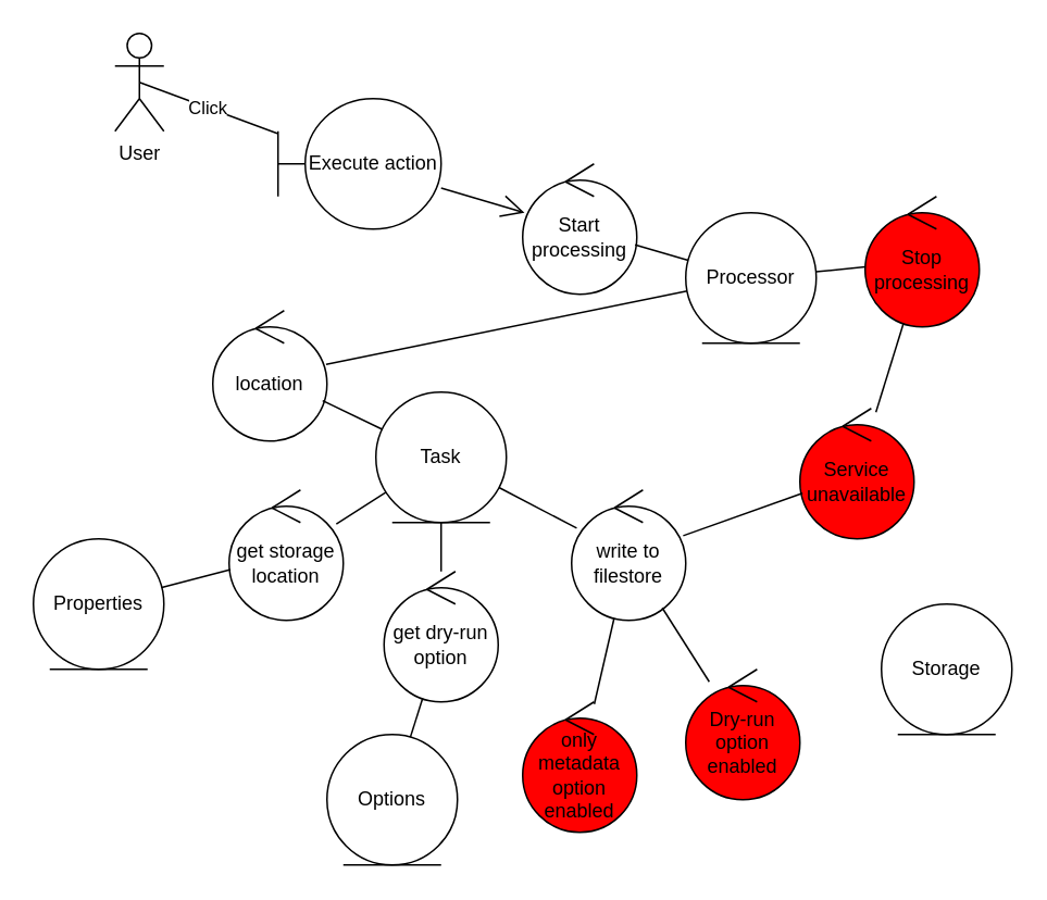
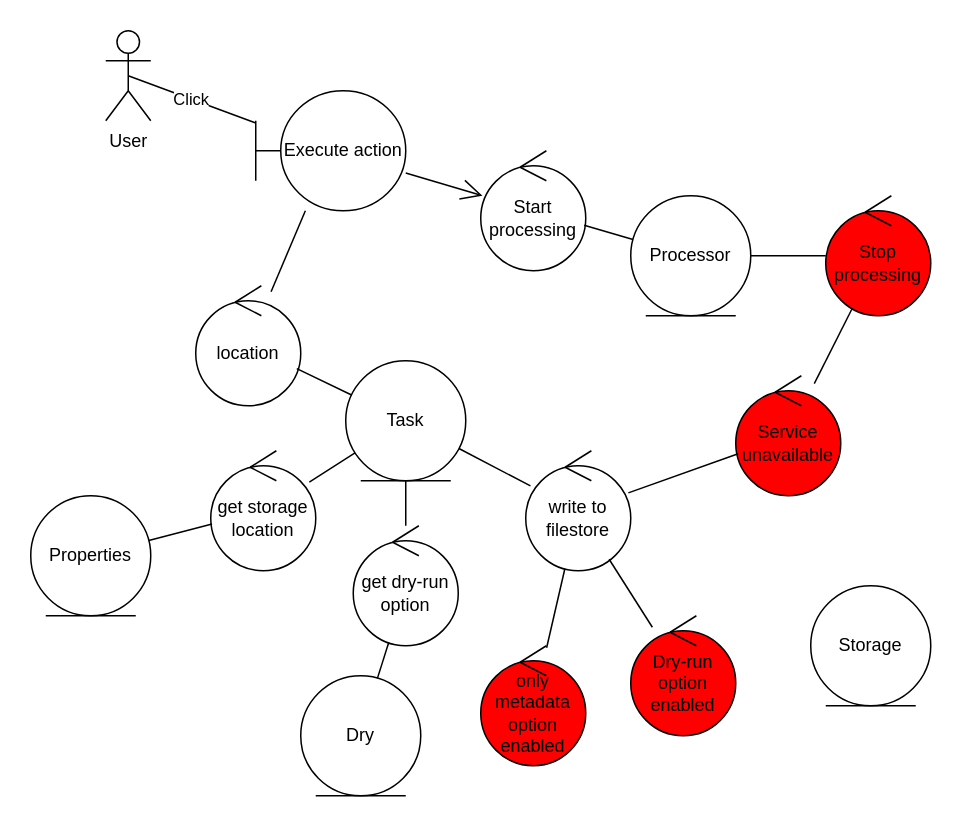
- <mxCell id="22" value="Stop processing" style="ellipse;shape=umlControl;whiteSpace=wrap;html=1;fillColor=#FF0000;" vertex="1" parent="1"><mxGeometry x="530" y="120" width="70" height="80" as="geometry" /></mxCell>
+ <mxCell id="22" value="Stop processing" style="ellipse;shape=umlControl;whiteSpace=wrap;html=1;fillColor=#FF0000;" vertex="1" parent="1"><mxGeometry x="550" y="130" width="70" height="80" as="geometry" /></mxCell>
- <mxCell id="11" value="" style="endArrow=none;html=1;" edge="1" parent="1" source="10" target="5"><mxGeometry width="50" height="50" relative="1" as="geometry"><mxPoint x="388.609" y="290.672" as="sourcePoint" /><mxPoint x="381.549" y="249.294" as="targetPoint" /></mxGeometry></mxCell>
+ <mxCell id="11" value="" style="endArrow=none;html=1;" edge="1" parent="1" source="10" target="3"><mxGeometry width="50" height="50" relative="1" as="geometry"><mxPoint x="388.609" y="290.672" as="sourcePoint" /><mxPoint x="381.549" y="249.294" as="targetPoint" /></mxGeometry></mxCell>
- <mxCell id="15" value="&lt;div&gt;Storage&lt;/div&gt;" style="ellipse;shape=umlEntity;whiteSpace=wrap;html=1;labelBackgroundColor=none;fillColor=#FFFFFF;" vertex="1" parent="1"><mxGeometry x="540" y="370" width="80" height="80" as="geometry" /></mxCell>
+ <mxCell id="15" value="&lt;div&gt;Storage&lt;/div&gt;" style="ellipse;shape=umlEntity;whiteSpace=wrap;html=1;labelBackgroundColor=none;fillColor=#FFFFFF;" vertex="1" parent="1"><mxGeometry x="540" y="390" width="80" height="80" as="geometry" /></mxCell>
- <mxCell id="27" value="Options" style="ellipse;shape=umlEntity;whiteSpace=wrap;html=1;labelBackgroundColor=none;fillColor=#FFFFFF;" vertex="1" parent="1"><mxGeometry x="200" y="450" width="80" height="80" as="geometry" /></mxCell>
+ <mxCell id="27" value="Dry" style="ellipse;shape=umlEntity;whiteSpace=wrap;html=1;labelBackgroundColor=none;fillColor=#FFFFFF;" vertex="1" parent="1"><mxGeometry x="200" y="450" width="80" height="80" as="geometry" /></mxCell>
